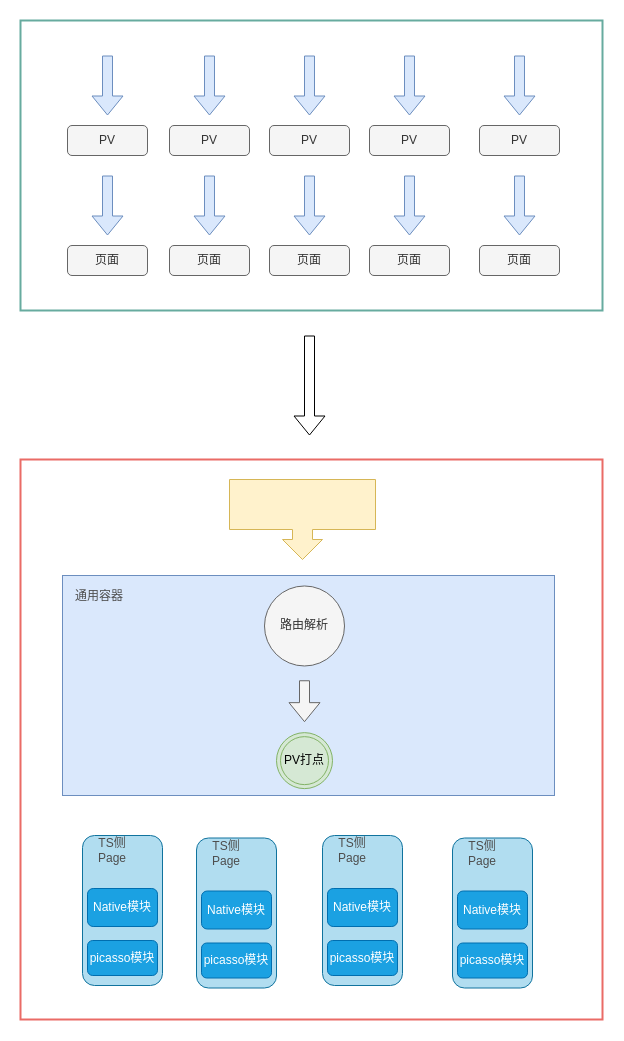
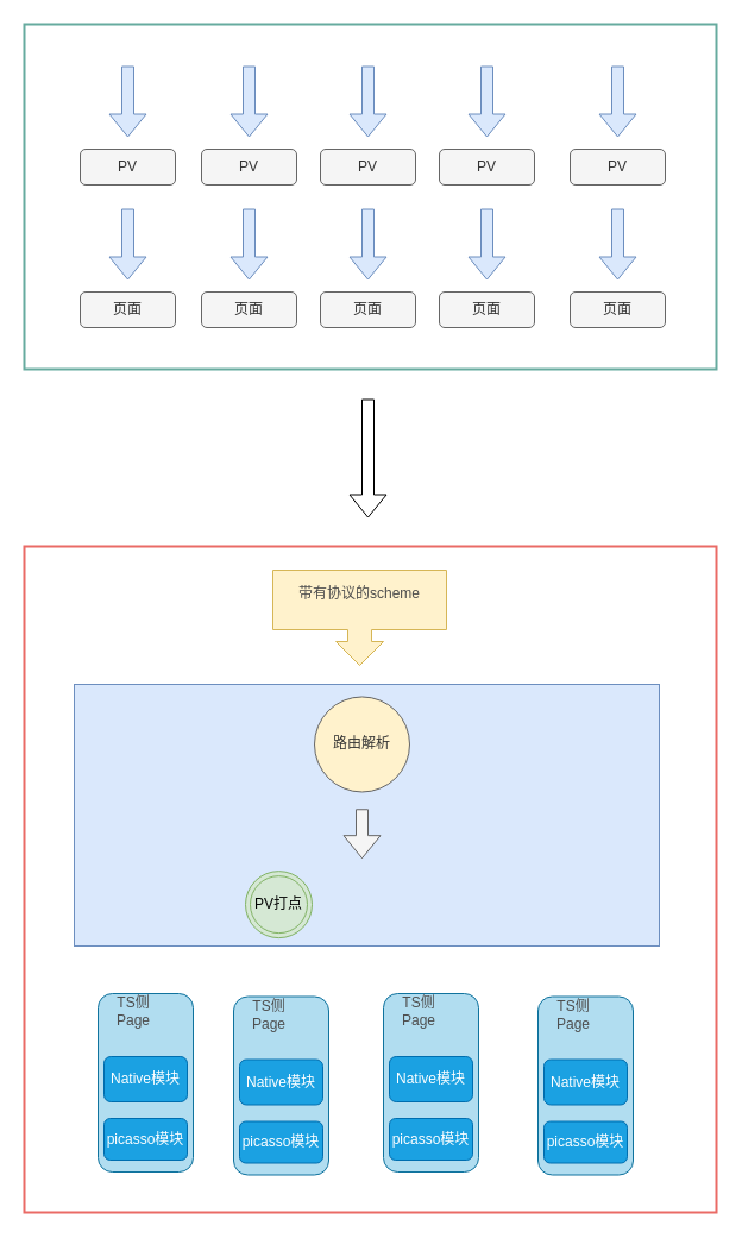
+ <mxCell id="58" value="&lt;span&gt;带有协议的scheme&lt;/span&gt;" style="text;html=1;strokeColor=none;fillColor=none;align=center;verticalAlign=middle;whiteSpace=wrap;rounded=0;fontColor=#4D4D4D;" vertex="1" parent="49"><mxGeometry x="180" y="10" width="120" height="20" as="geometry" /></mxCell>
- <mxCell id="53" value="通用容器" style="text;html=1;strokeColor=none;fillColor=none;align=center;verticalAlign=middle;whiteSpace=wrap;rounded=0;fontColor=#4D4D4D;" vertex="1" parent="51"><mxGeometry x="12" y="10.476" width="50" height="20.952" as="geometry" /></mxCell>
- <mxCell id="54" value="路由解析" style="ellipse;whiteSpace=wrap;html=1;aspect=fixed;fillColor=#f5f5f5;strokeColor=#666666;fontColor=#333333;" vertex="1" parent="51"><mxGeometry x="202" y="10.476" width="80" height="80" as="geometry" /></mxCell>
+ <mxCell id="54" value="路由解析" style="ellipse;whiteSpace=wrap;html=1;aspect=fixed;fillColor=#fff2cc;strokeColor=#666666;fontColor=#333333;" vertex="1" parent="51"><mxGeometry x="202" y="10.476" width="80" height="80" as="geometry" /></mxCell>
- <mxCell id="55" value="PV打点" style="ellipse;shape=doubleEllipse;whiteSpace=wrap;html=1;aspect=fixed;fillColor=#d5e8d4;strokeColor=#82b366;" vertex="1" parent="51"><mxGeometry x="214" y="157.143" width="56" height="56" as="geometry" /></mxCell>
+ <mxCell id="55" value="PV打点" style="ellipse;shape=doubleEllipse;whiteSpace=wrap;html=1;aspect=fixed;fillColor=#d5e8d4;strokeColor=#82b366;" vertex="1" parent="51"><mxGeometry x="144" y="157.143" width="56" height="56" as="geometry" /></mxCell>
